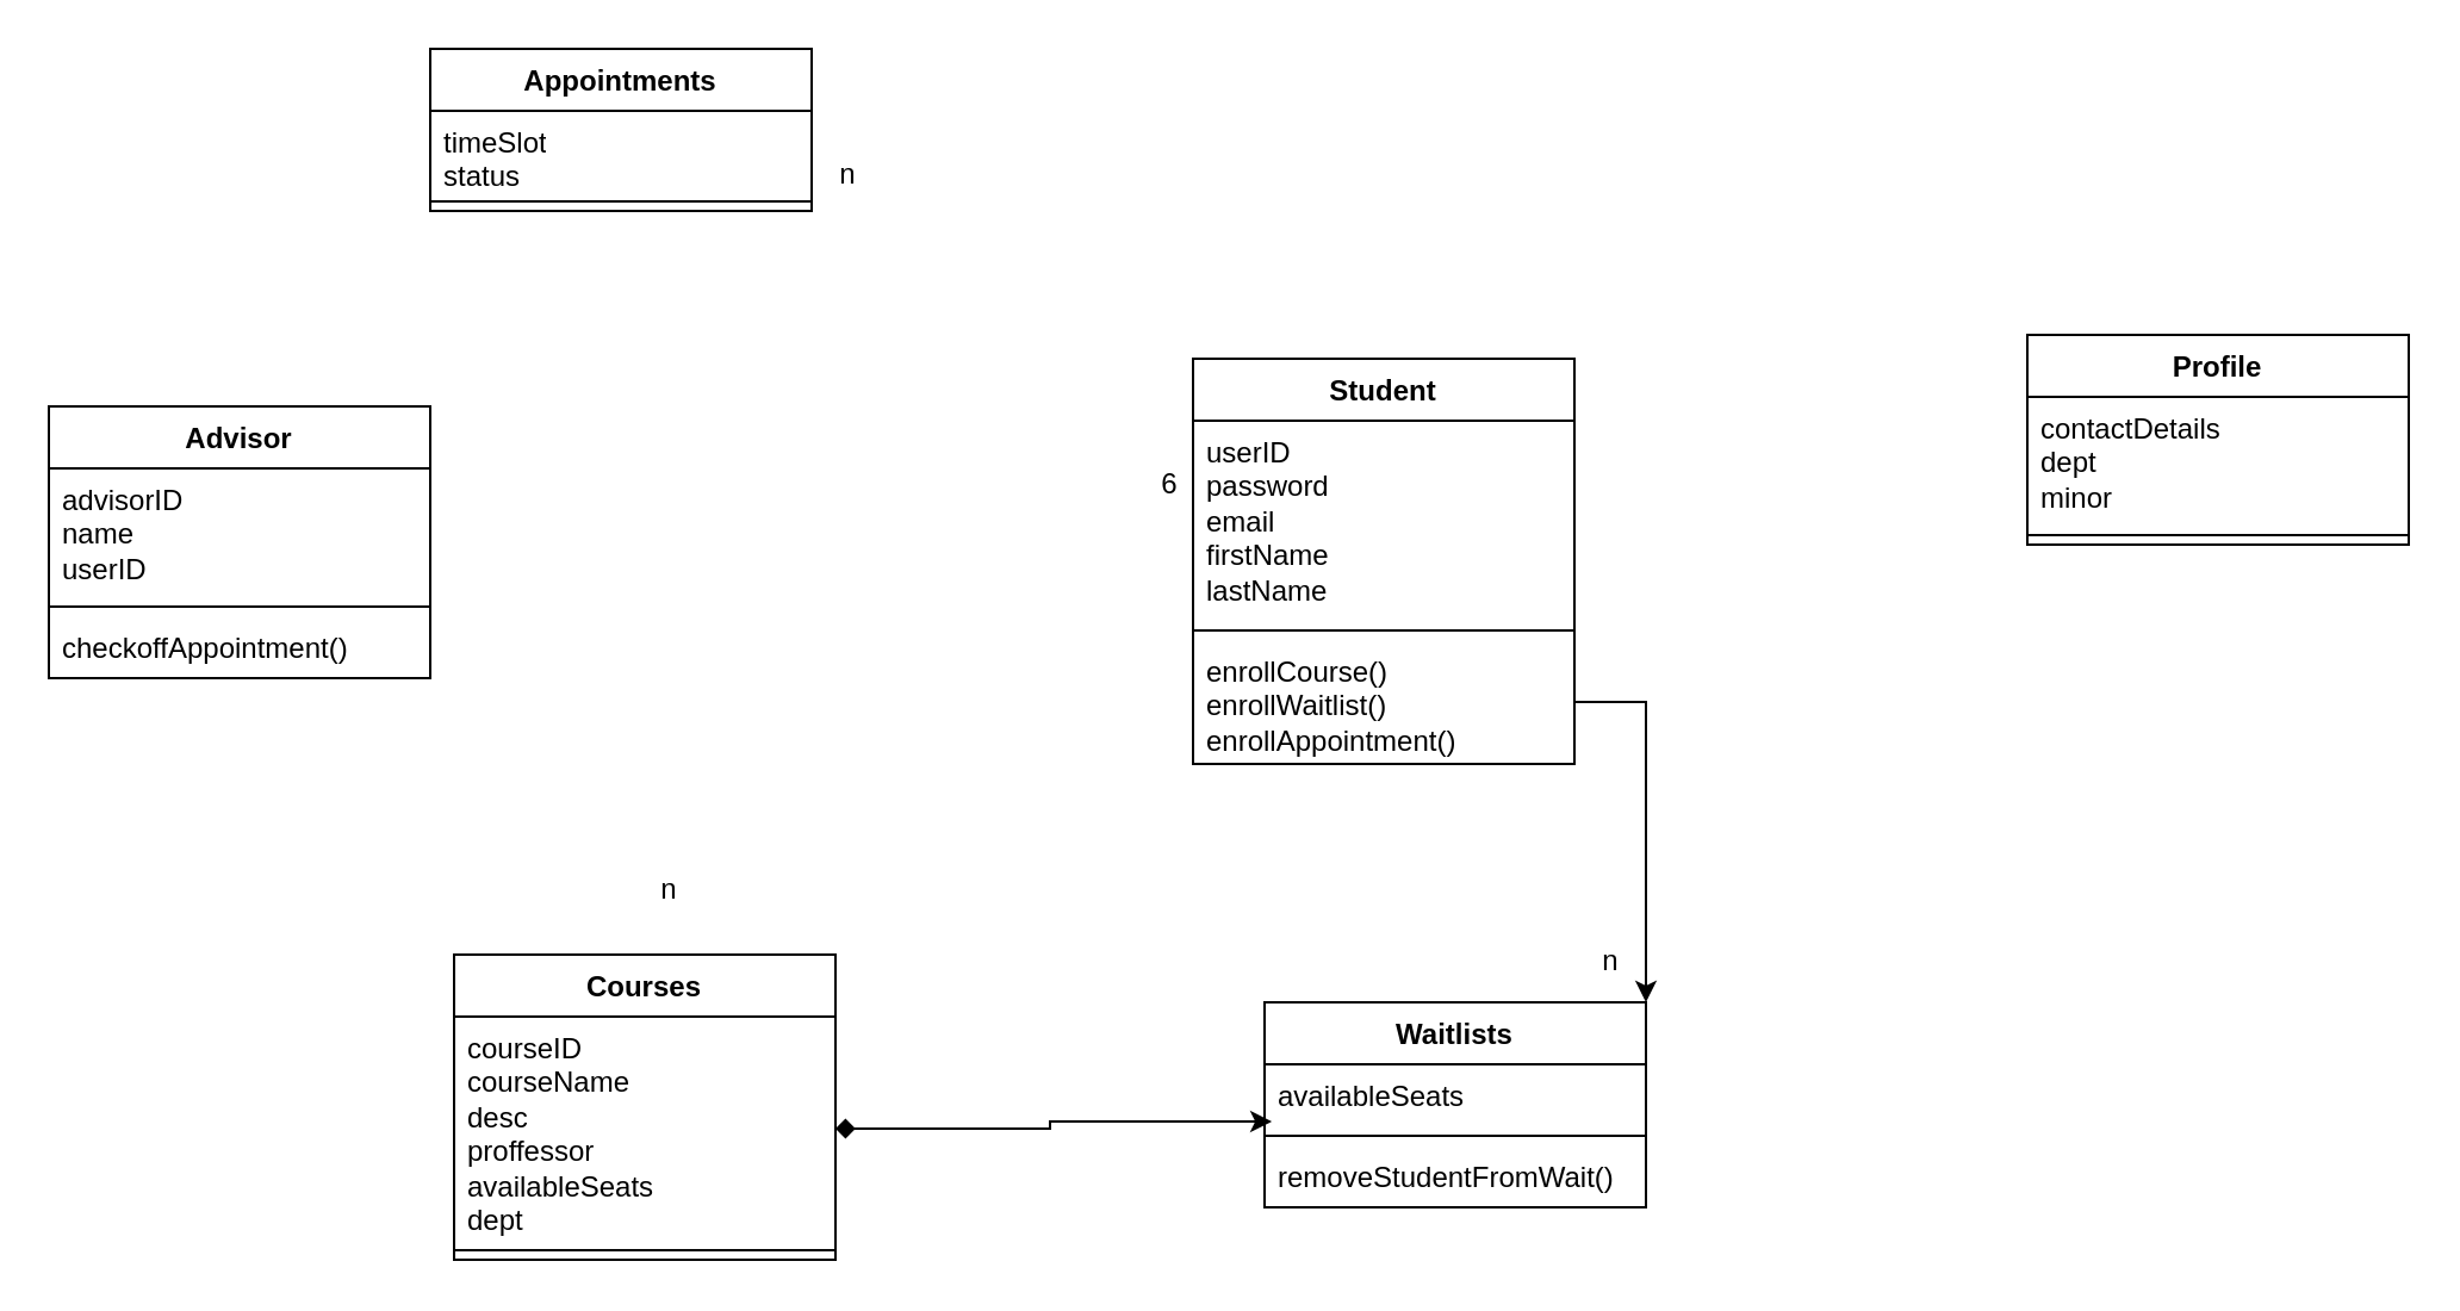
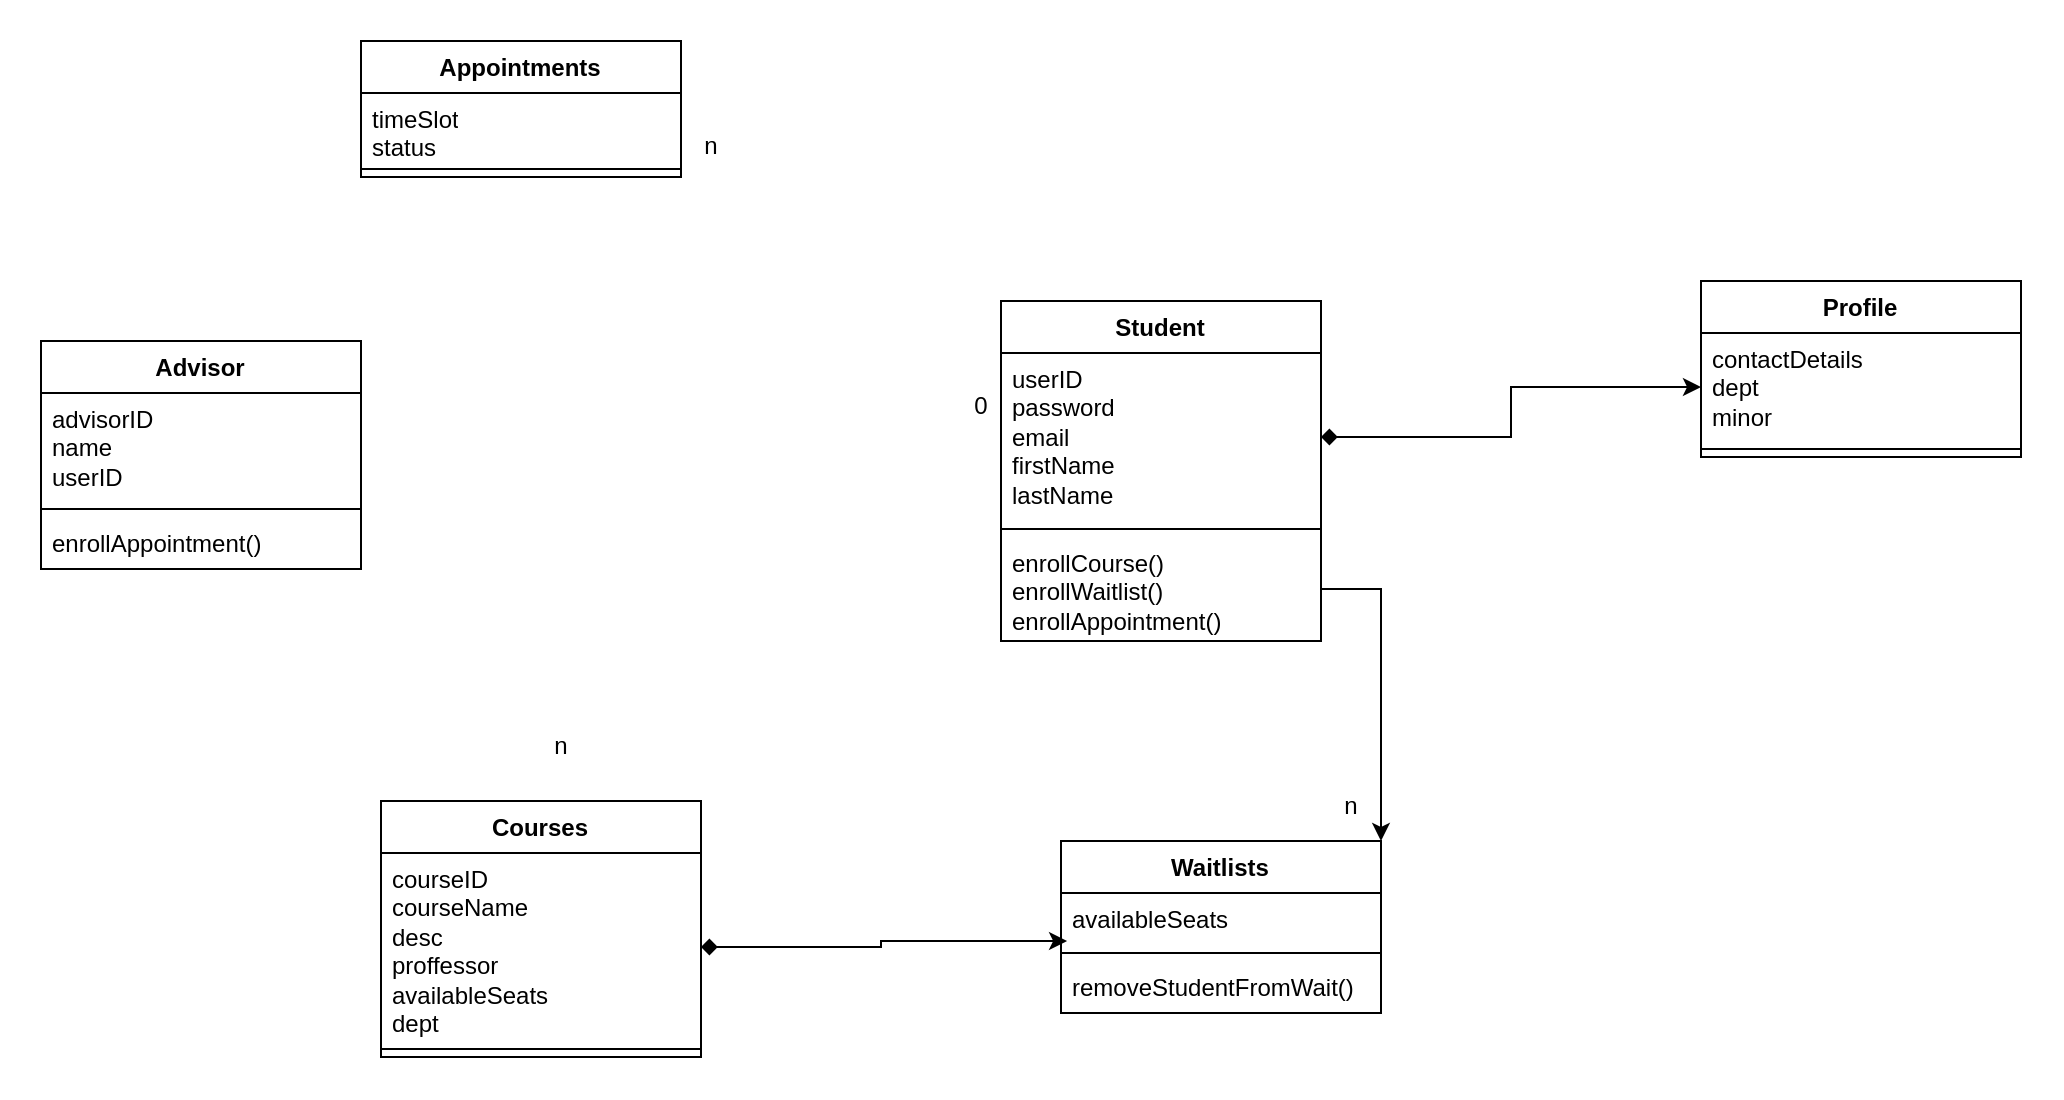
- <mxCell id="26" value="6" style="text;html=1;align=center;verticalAlign=middle;resizable=0;points=[];autosize=1;strokeColor=none;fillColor=none;" vertex="1" parent="1"><mxGeometry x="475" y="188" width="30" height="30" as="geometry" /></mxCell>
+ <mxCell id="26" value="0" style="text;html=1;align=center;verticalAlign=middle;resizable=0;points=[];autosize=1;strokeColor=none;fillColor=none;" vertex="1" parent="1"><mxGeometry x="475" y="188" width="30" height="30" as="geometry" /></mxCell>
+ <mxCell id="9" style="edgeStyle=orthogonalEdgeStyle;rounded=0;orthogonalLoop=1;jettySize=auto;html=1;exitX=1;exitY=0.5;exitDx=0;exitDy=0;entryX=0;entryY=0.5;entryDx=0;entryDy=0;startArrow=diamond;startFill=1;endArrow=classic;endFill=1;" edge="1" parent="1" source="3" target="7"><mxGeometry relative="1" as="geometry" /></mxCell>
- <mxCell id="25" value="checkoffAppointment()" style="text;strokeColor=none;fillColor=none;align=left;verticalAlign=top;spacingLeft=4;spacingRight=4;overflow=hidden;rotatable=0;points=[[0,0.5],[1,0.5]];portConstraint=eastwest;whiteSpace=wrap;html=1;" vertex="1" parent="22"><mxGeometry y="88" width="160" height="26" as="geometry" /></mxCell>
+ <mxCell id="25" value="enrollAppointment()" style="text;strokeColor=none;fillColor=none;align=left;verticalAlign=top;spacingLeft=4;spacingRight=4;overflow=hidden;rotatable=0;points=[[0,0.5],[1,0.5]];portConstraint=eastwest;whiteSpace=wrap;html=1;" vertex="1" parent="22"><mxGeometry y="88" width="160" height="26" as="geometry" /></mxCell>
